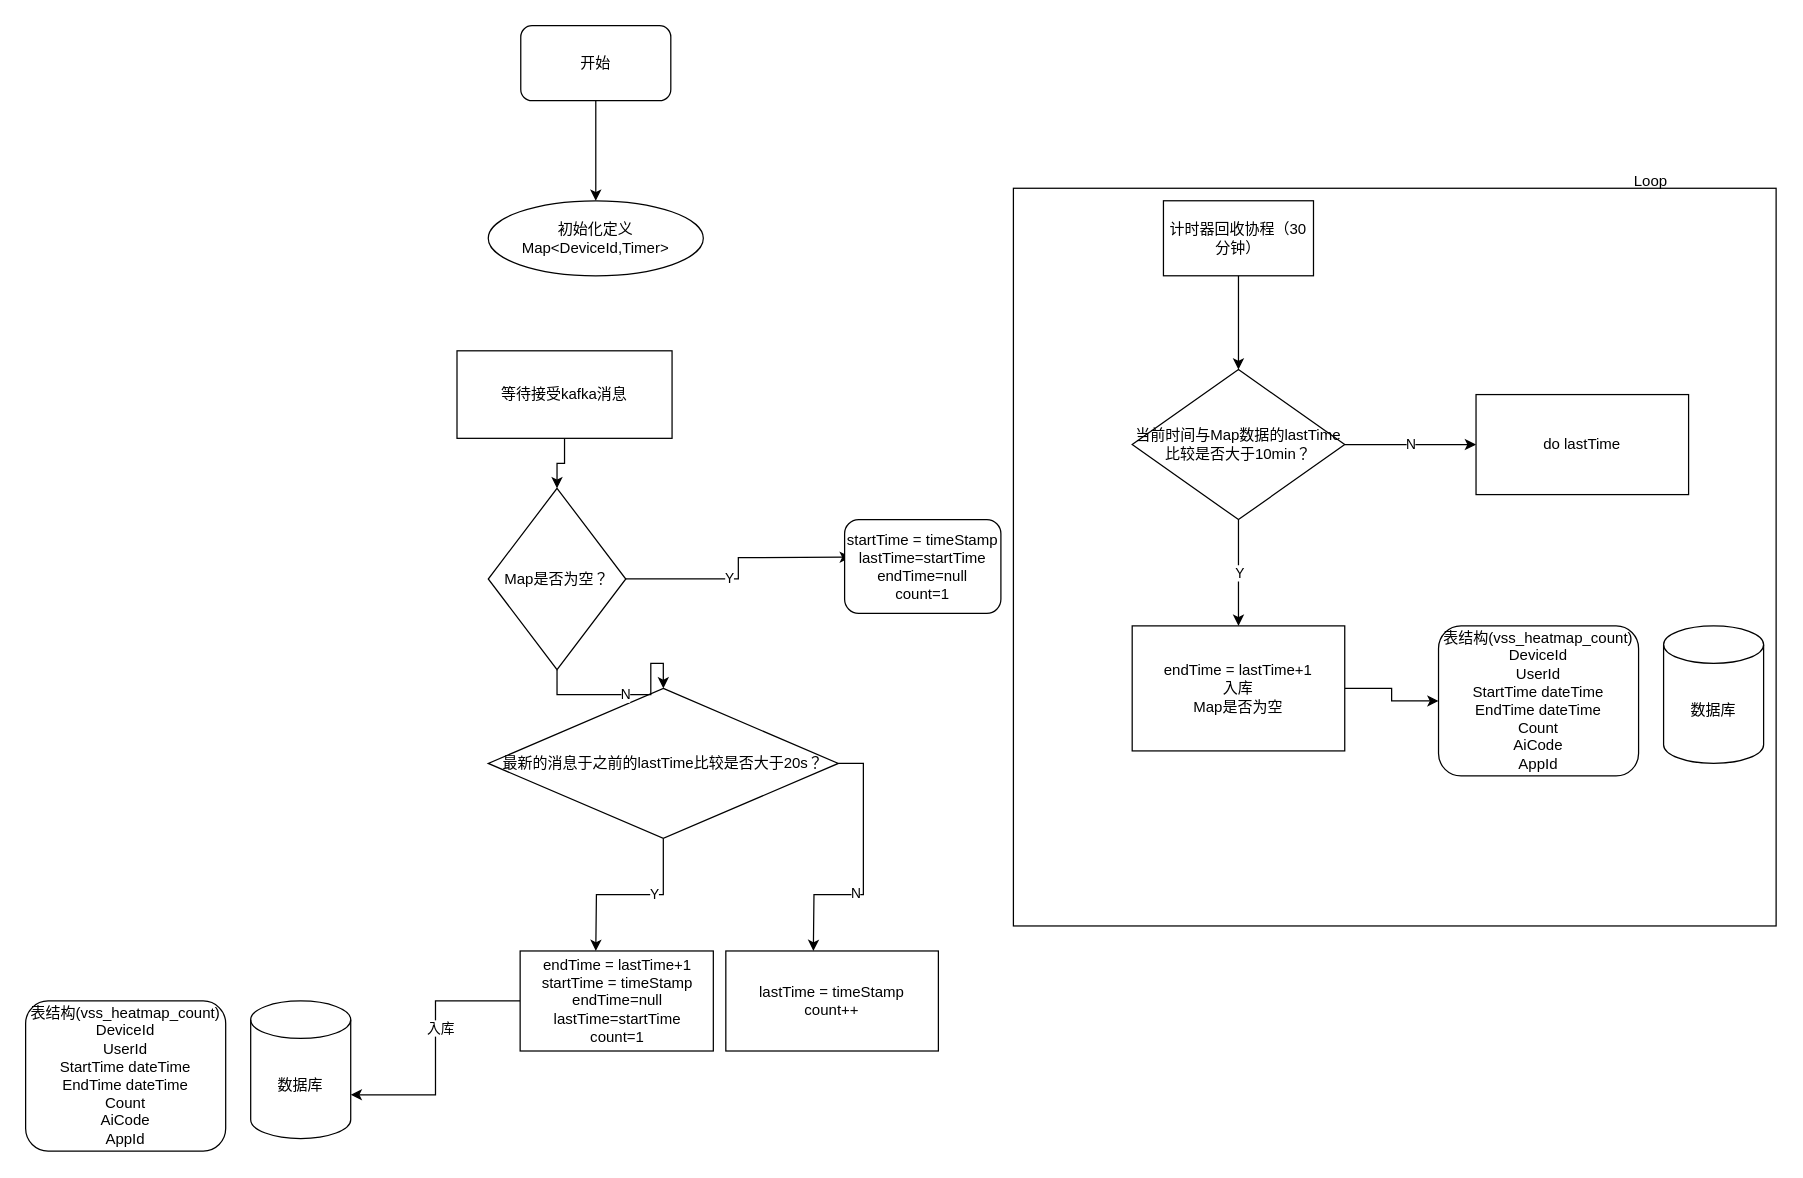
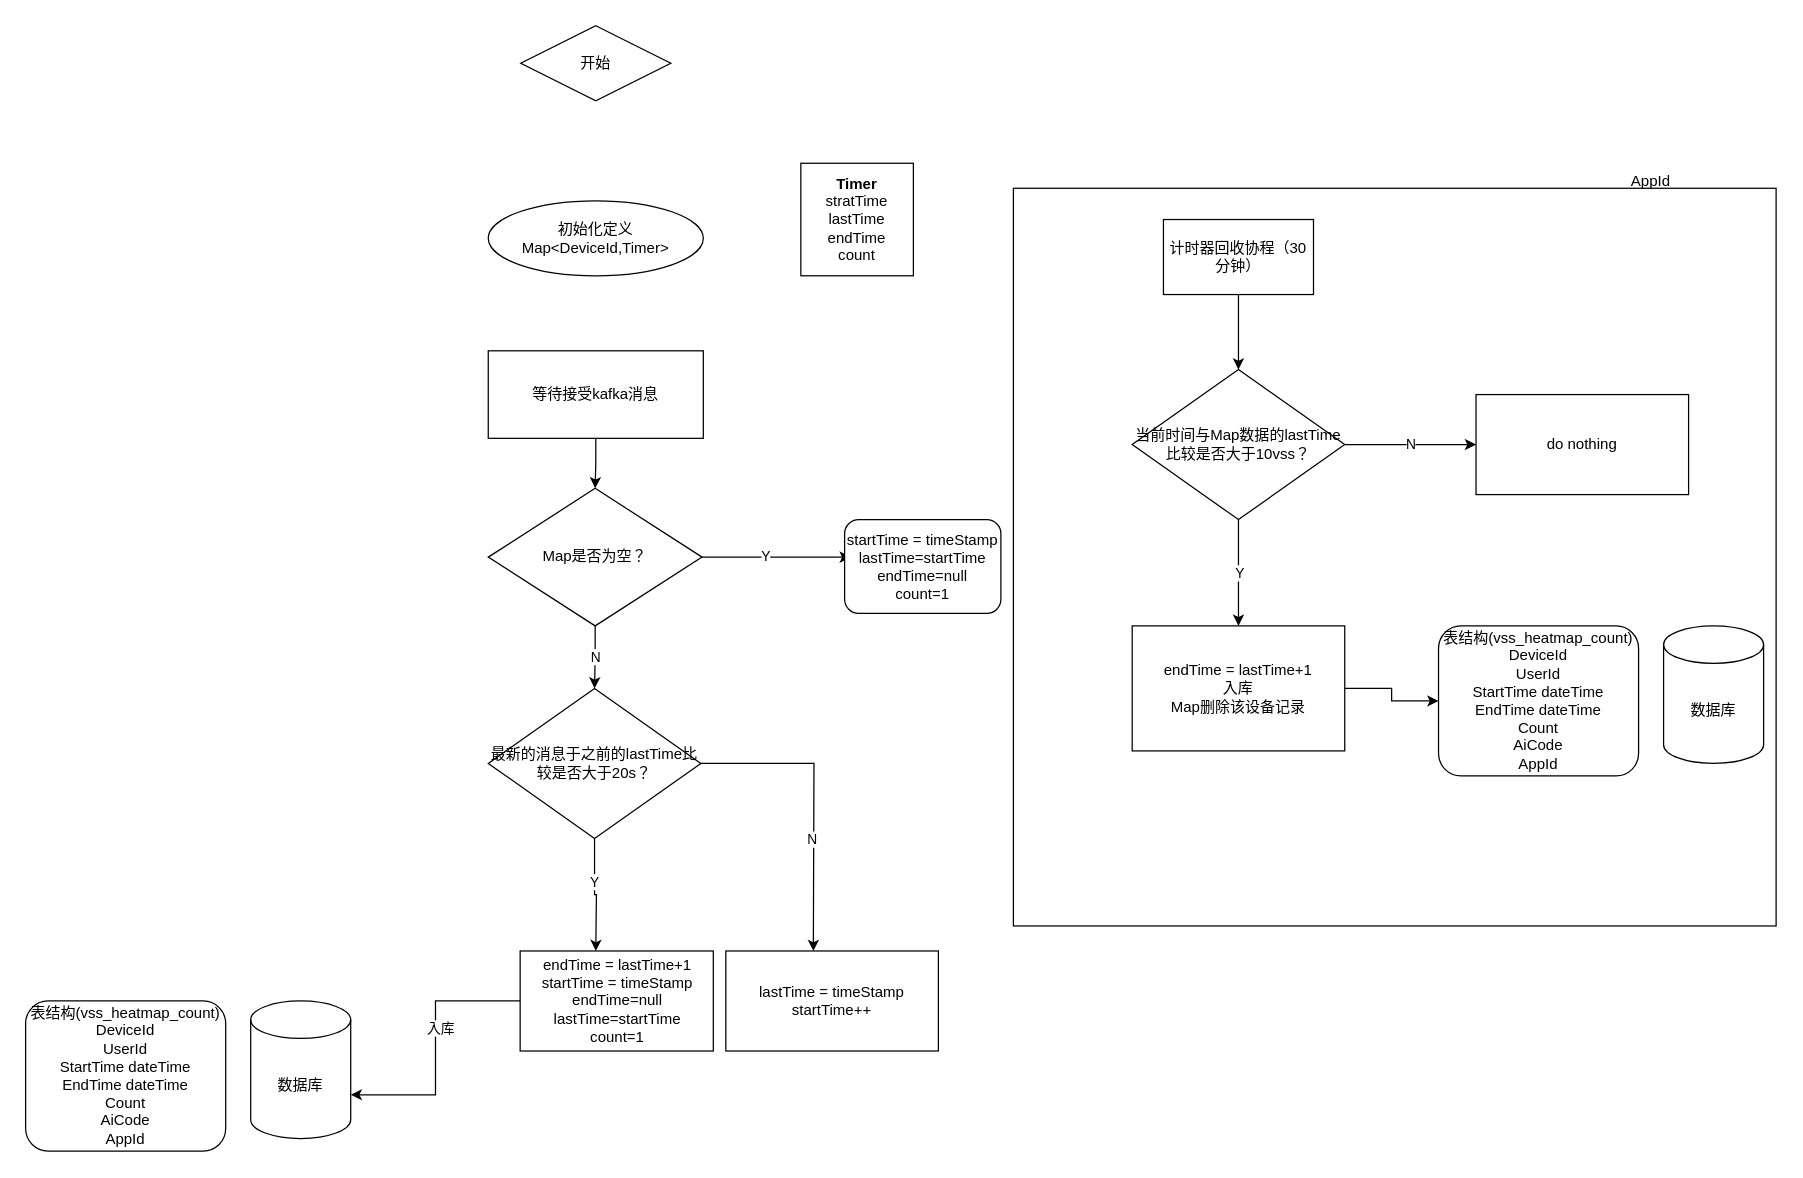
- <mxCell id="5" value="开始" style="rounded=1;whiteSpace=wrap;html=1;" vertex="1" parent="1"><mxGeometry x="416" y="20" width="120" height="60" as="geometry" /></mxCell>
+ <mxCell id="5" value="开始" style="rhombus;whiteSpace=wrap;html=1;" vertex="1" parent="1"><mxGeometry x="416" y="20" width="120" height="60" as="geometry" /></mxCell>
- <mxCell id="4" value="" style="edgeStyle=orthogonalEdgeStyle;rounded=0;orthogonalLoop=1;jettySize=auto;html=1;exitX=0.5;exitY=1;exitDx=0;exitDy=0;entryX=0.5;entryY=0;entryDx=0;entryDy=0;" edge="1" parent="1" source="5" target="6"><mxGeometry relative="1" as="geometry"><mxPoint x="480" y="180" as="targetPoint" /></mxGeometry></mxCell>
- <mxCell id="33" value="Loop" style="text;html=1;strokeColor=none;fillColor=none;align=center;verticalAlign=middle;whiteSpace=wrap;rounded=0;" vertex="1" parent="1"><mxGeometry x="1290" y="130" width="60" height="30" as="geometry" /></mxCell>
+ <mxCell id="33" value="AppId" style="text;html=1;strokeColor=none;fillColor=none;align=center;verticalAlign=middle;whiteSpace=wrap;rounded=0;" vertex="1" parent="1"><mxGeometry x="1290" y="130" width="60" height="30" as="geometry" /></mxCell>
+ <mxCell id="7" value="&lt;b&gt;Timer&lt;/b&gt;&lt;br&gt;stratTime&lt;br&gt;lastTime&lt;br&gt;endTime&lt;br&gt;count" style="whiteSpace=wrap;html=1;aspect=fixed;" vertex="1" parent="1"><mxGeometry x="640" y="130" width="90" height="90" as="geometry" /></mxCell>
- <mxCell id="26" value="计时器回收协程（30分钟）" style="rounded=0;whiteSpace=wrap;html=1;" vertex="1" parent="1"><mxGeometry x="930" y="160" width="120" height="60" as="geometry" /></mxCell>
+ <mxCell id="26" value="计时器回收协程（30分钟）" style="rounded=0;whiteSpace=wrap;html=1;" vertex="1" parent="1"><mxGeometry x="930" y="175" width="120" height="60" as="geometry" /></mxCell>
- <mxCell id="9" value="等待接受kafka消息" style="rounded=0;whiteSpace=wrap;html=1;" vertex="1" parent="1"><mxGeometry x="365" y="280" width="172" height="70" as="geometry" /></mxCell>
+ <mxCell id="9" value="等待接受kafka消息" style="rounded=0;whiteSpace=wrap;html=1;" vertex="1" parent="1"><mxGeometry x="390" y="280" width="172" height="70" as="geometry" /></mxCell>
- <mxCell id="29" value="当前时间与Map数据的lastTime比较是否大于10min？" style="rhombus;whiteSpace=wrap;html=1;" vertex="1" parent="1"><mxGeometry x="905" y="295" width="170" height="120" as="geometry" /></mxCell>
+ <mxCell id="29" value="当前时间与Map数据的lastTime比较是否大于10vss？" style="rhombus;whiteSpace=wrap;html=1;" vertex="1" parent="1"><mxGeometry x="905" y="295" width="170" height="120" as="geometry" /></mxCell>
- <mxCell id="32" value="do lastTime" style="rounded=0;whiteSpace=wrap;html=1;" vertex="1" parent="1"><mxGeometry x="1180" y="315" width="170" height="80" as="geometry" /></mxCell>
+ <mxCell id="32" value="do nothing" style="rounded=0;whiteSpace=wrap;html=1;" vertex="1" parent="1"><mxGeometry x="1180" y="315" width="170" height="80" as="geometry" /></mxCell>
- <mxCell id="22" value="Map是否为空？" style="rhombus;whiteSpace=wrap;html=1;" vertex="1" parent="1"><mxGeometry x="390" y="390" width="110" height="145" as="geometry" /></mxCell>
+ <mxCell id="22" value="Map是否为空？" style="rhombus;whiteSpace=wrap;html=1;" vertex="1" parent="1"><mxGeometry x="390" y="390" width="171" height="110" as="geometry" /></mxCell>
- <mxCell id="31" value="endTime = lastTime+1&lt;br&gt;入库&lt;br&gt;Map是否为空" style="rounded=0;whiteSpace=wrap;html=1;" vertex="1" parent="1"><mxGeometry x="905" y="500" width="170" height="100" as="geometry" /></mxCell>
+ <mxCell id="31" value="endTime = lastTime+1&lt;br&gt;入库&lt;br&gt;Map删除该设备记录" style="rounded=0;whiteSpace=wrap;html=1;" vertex="1" parent="1"><mxGeometry x="905" y="500" width="170" height="100" as="geometry" /></mxCell>
- <mxCell id="14" value="最新的消息于之前的lastTime比较是否大于20s？" style="rhombus;whiteSpace=wrap;html=1;" vertex="1" parent="1"><mxGeometry x="390" y="550" width="280" height="120" as="geometry" /></mxCell>
+ <mxCell id="14" value="最新的消息于之前的lastTime比较是否大于20s？" style="rhombus;whiteSpace=wrap;html=1;" vertex="1" parent="1"><mxGeometry x="390" y="550" width="170" height="120" as="geometry" /></mxCell>
- <mxCell id="15" value="lastTime = timeStamp&lt;br&gt;count++" style="rounded=0;whiteSpace=wrap;html=1;" vertex="1" parent="1"><mxGeometry x="580" y="760" width="170" height="80" as="geometry" /></mxCell>
+ <mxCell id="15" value="lastTime = timeStamp&lt;br&gt;startTime++" style="rounded=0;whiteSpace=wrap;html=1;" vertex="1" parent="1"><mxGeometry x="580" y="760" width="170" height="80" as="geometry" /></mxCell>
